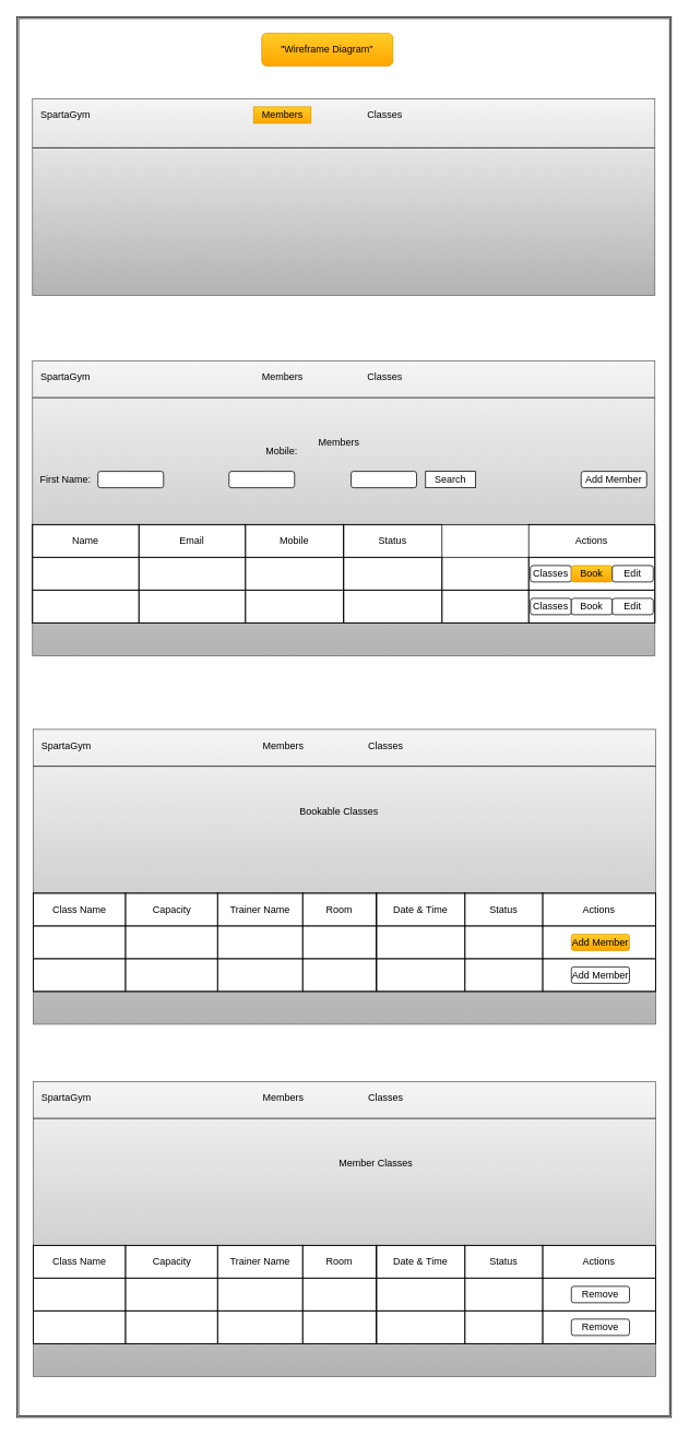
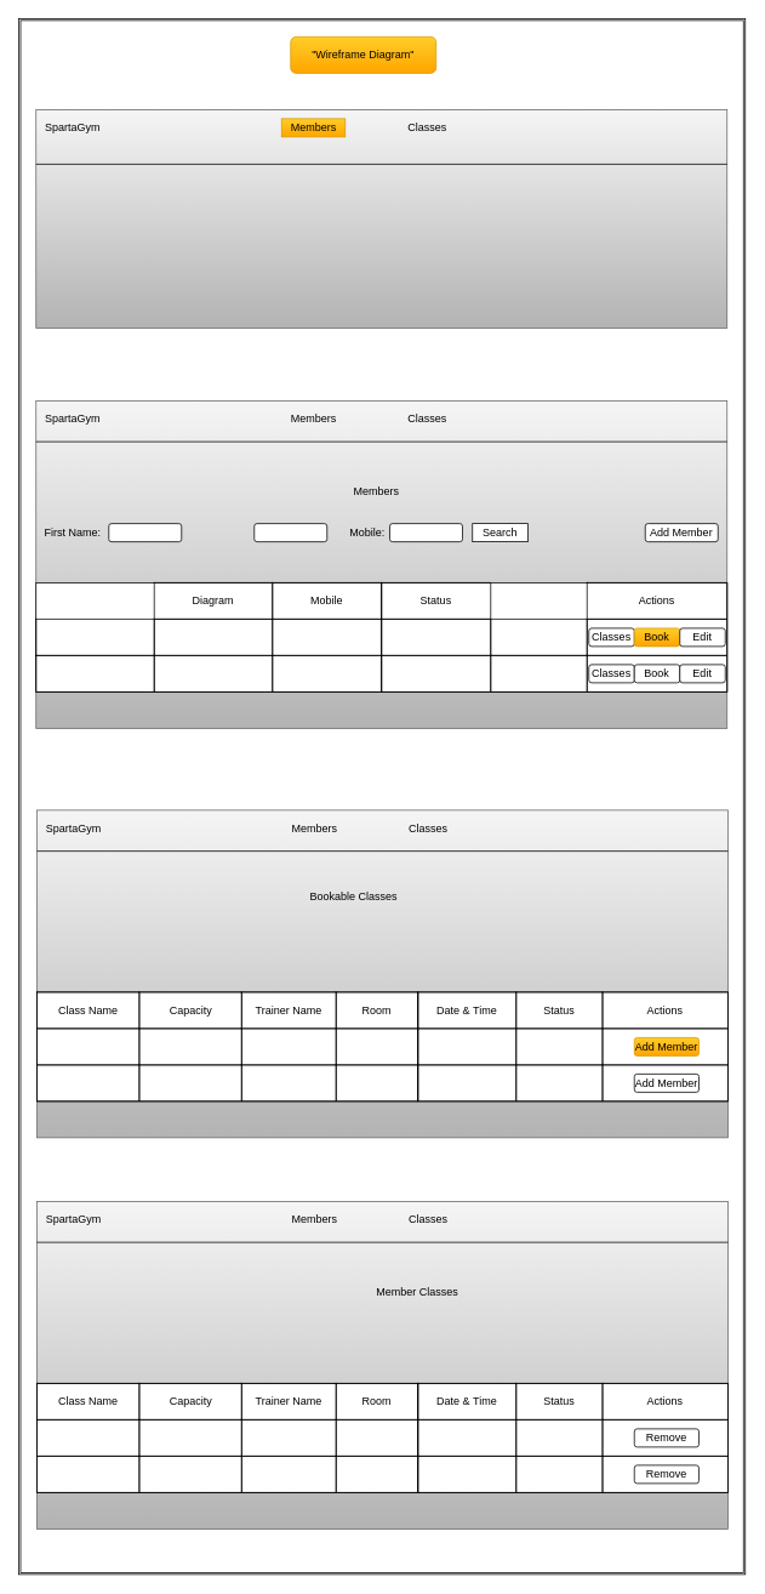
- <mxCell id="16" value="Mobile:" style="text;html=1;align=center;verticalAlign=middle;resizable=0;points=[];autosize=1;" parent="1" vertex="1"><mxGeometry x="318" y="540" width="50" height="20" as="geometry" /></mxCell>
+ <mxCell id="16" value="Mobile:" style="text;html=1;align=center;verticalAlign=middle;resizable=0;points=[];autosize=1;" parent="1" vertex="1"><mxGeometry x="378" y="575" width="50" height="20" as="geometry" /></mxCell>
- <mxCell id="24" value="Name" style="shape=partialRectangle;html=1;whiteSpace=wrap;connectable=0;fillColor=none;" parent="23" vertex="1"><mxGeometry width="130" height="40" as="geometry" /></mxCell>
- <mxCell id="25" value="Email" style="shape=partialRectangle;html=1;whiteSpace=wrap;connectable=0;fillColor=none;" parent="23" vertex="1"><mxGeometry x="130" width="130" height="40" as="geometry" /></mxCell>
+ <mxCell id="25" value="Diagram" style="shape=partialRectangle;html=1;whiteSpace=wrap;connectable=0;fillColor=none;" parent="23" vertex="1"><mxGeometry x="130" width="130" height="40" as="geometry" /></mxCell>
- <mxCell id="73" value="Bookable Classes" style="text;html=1;align=center;verticalAlign=middle;resizable=0;points=[];autosize=1;" parent="1" vertex="1"><mxGeometry x="358" y="980" width="110" height="20" as="geometry" /></mxCell>
+ <mxCell id="73" value="Bookable Classes" style="text;html=1;align=center;verticalAlign=middle;resizable=0;points=[];autosize=1;" parent="1" vertex="1"><mxGeometry x="333" y="975" width="110" height="20" as="geometry" /></mxCell>
